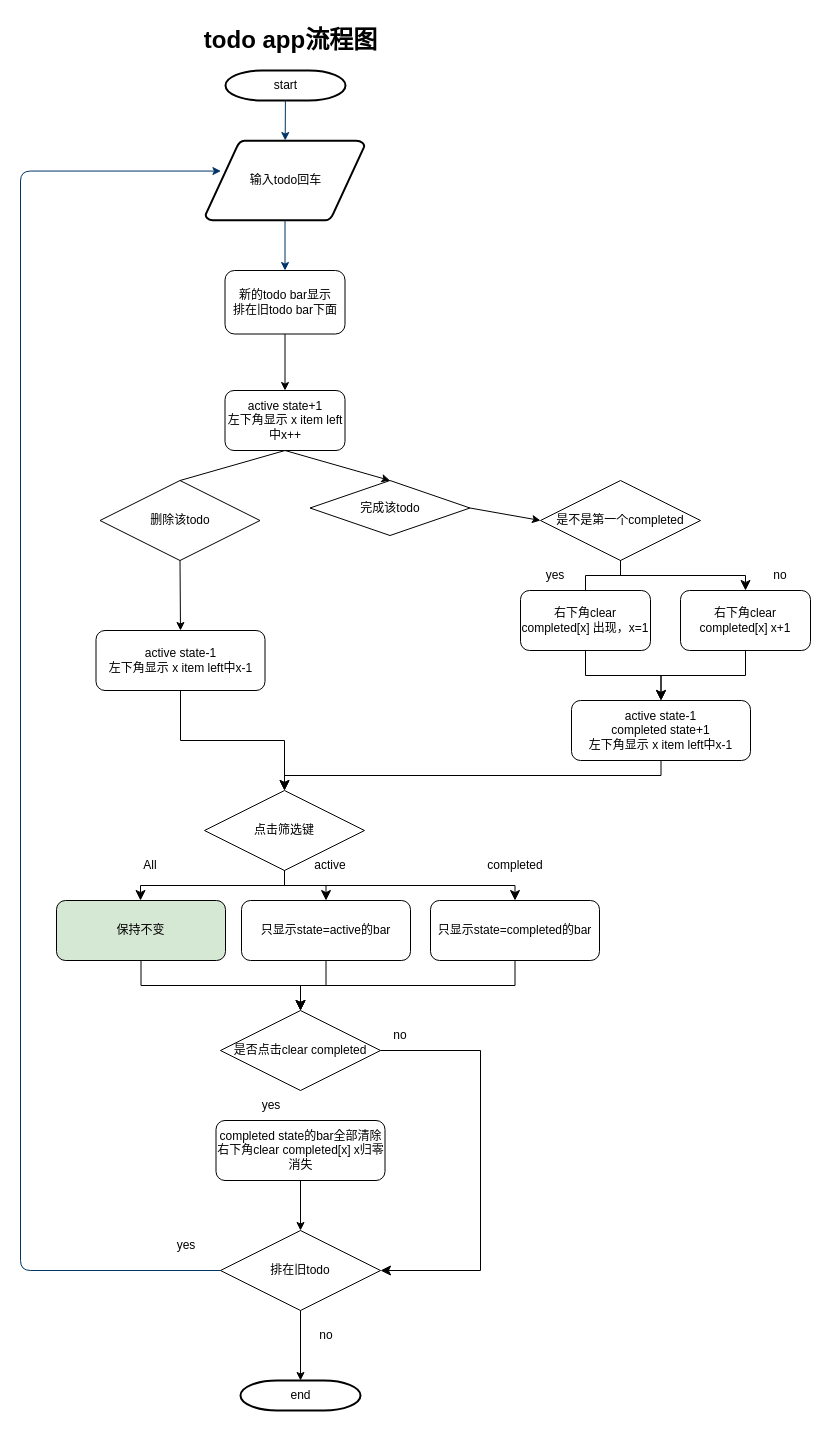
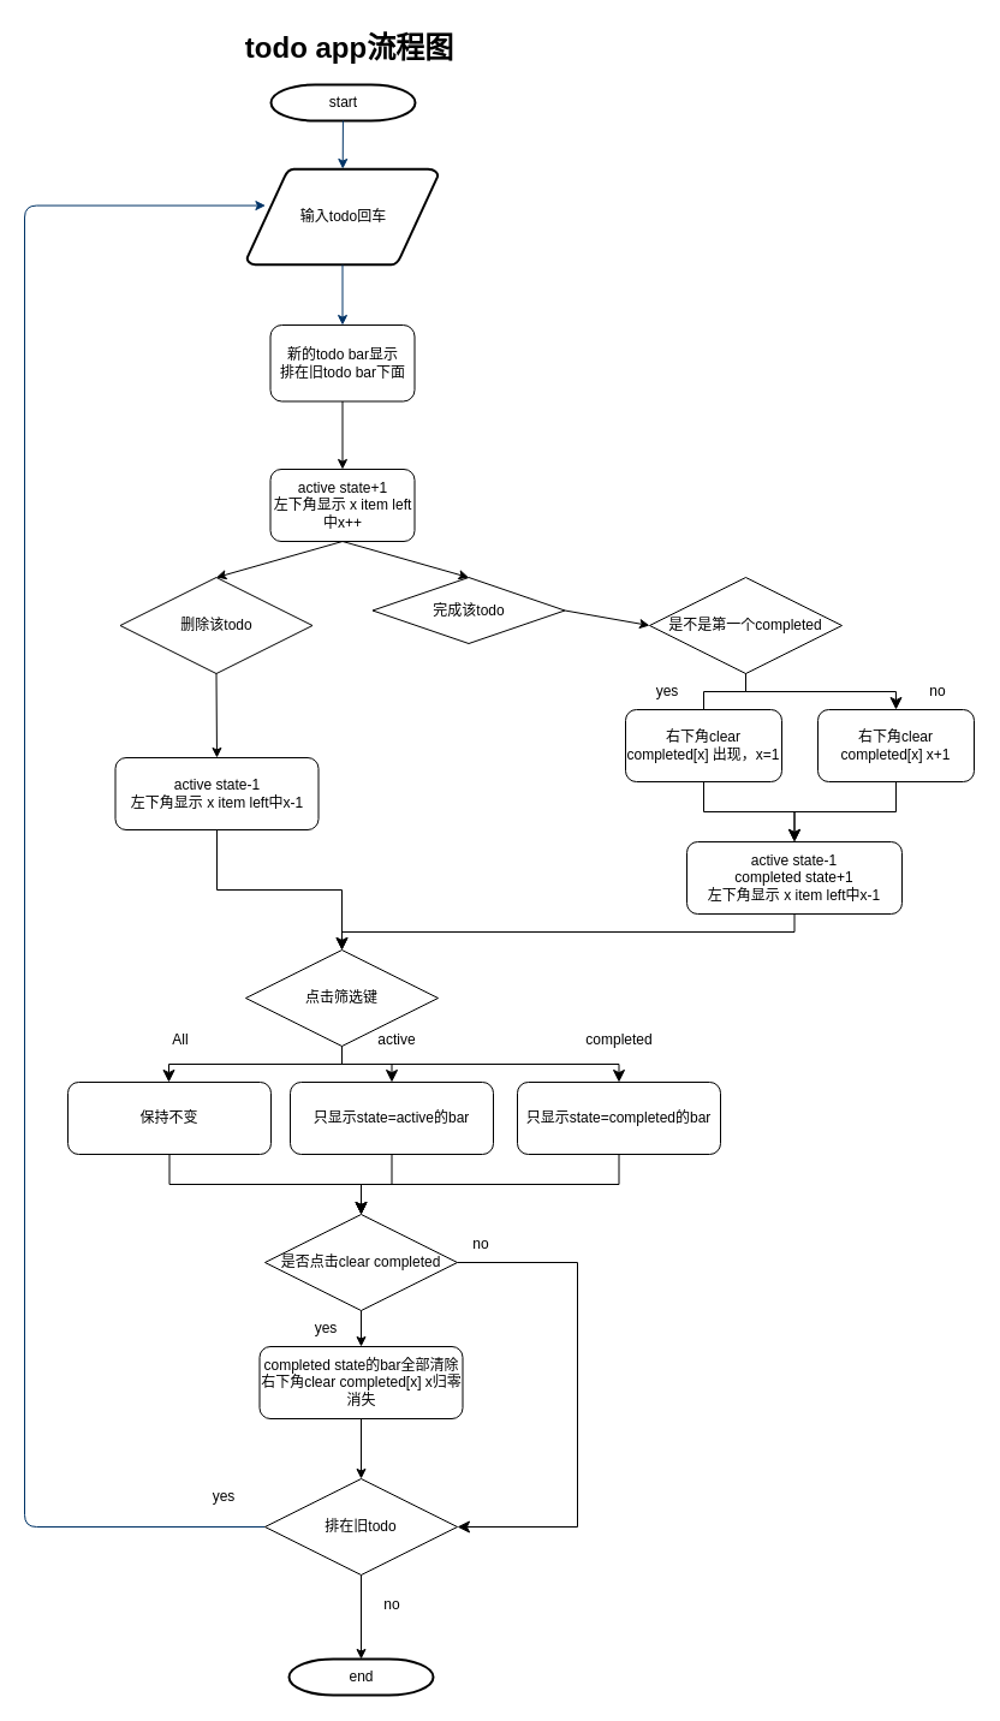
- <mxCell id="12" value="" style="endArrow=none;html=1;rounded=0;entryX=0.5;entryY=0;entryDx=0;entryDy=0;exitX=0.5;exitY=1;exitDx=0;exitDy=0;" parent="1" source="8" target="9" edge="1"><mxGeometry width="50" height="50" relative="1" as="geometry"><mxPoint x="269.5" y="460" as="sourcePoint" /><mxPoint x="293.5" y="400" as="targetPoint" /></mxGeometry></mxCell>
+ <mxCell id="12" value="" style="endArrow=classic;html=1;rounded=0;entryX=0.5;entryY=0;entryDx=0;entryDy=0;exitX=0.5;exitY=1;exitDx=0;exitDy=0;" parent="1" source="8" target="9" edge="1"><mxGeometry width="50" height="50" relative="1" as="geometry"><mxPoint x="269.5" y="460" as="sourcePoint" /><mxPoint x="293.5" y="400" as="targetPoint" /></mxGeometry></mxCell>
- <mxCell id="23" value="保持不变" style="rounded=1;whiteSpace=wrap;html=1;fillColor=#d5e8d4;" parent="1" vertex="1"><mxGeometry x="56" y="900" width="169" height="60" as="geometry" /></mxCell>
+ <mxCell id="23" value="保持不变" style="rounded=1;whiteSpace=wrap;html=1;" parent="1" vertex="1"><mxGeometry x="56" y="900" width="169" height="60" as="geometry" /></mxCell>
+ <mxCell id="45" value="" style="endArrow=classic;html=1;rounded=0;exitX=0.5;exitY=1;exitDx=0;exitDy=0;" parent="1" source="30" target="32" edge="1"><mxGeometry width="50" height="50" relative="1" as="geometry"><mxPoint x="500" y="1010" as="sourcePoint" /><mxPoint x="550" y="960" as="targetPoint" /></mxGeometry></mxCell>
